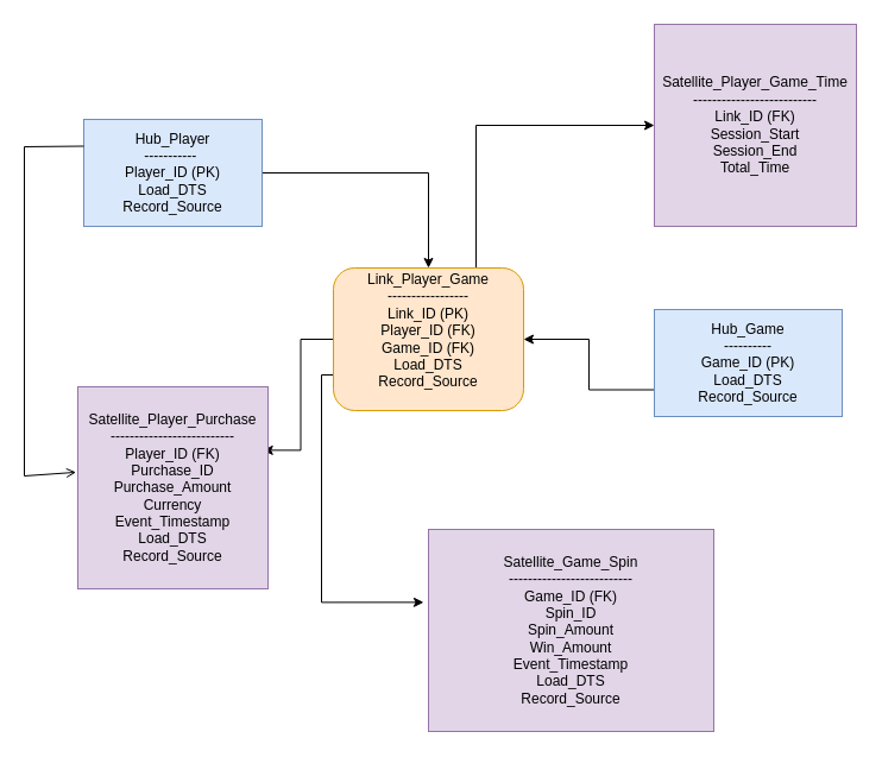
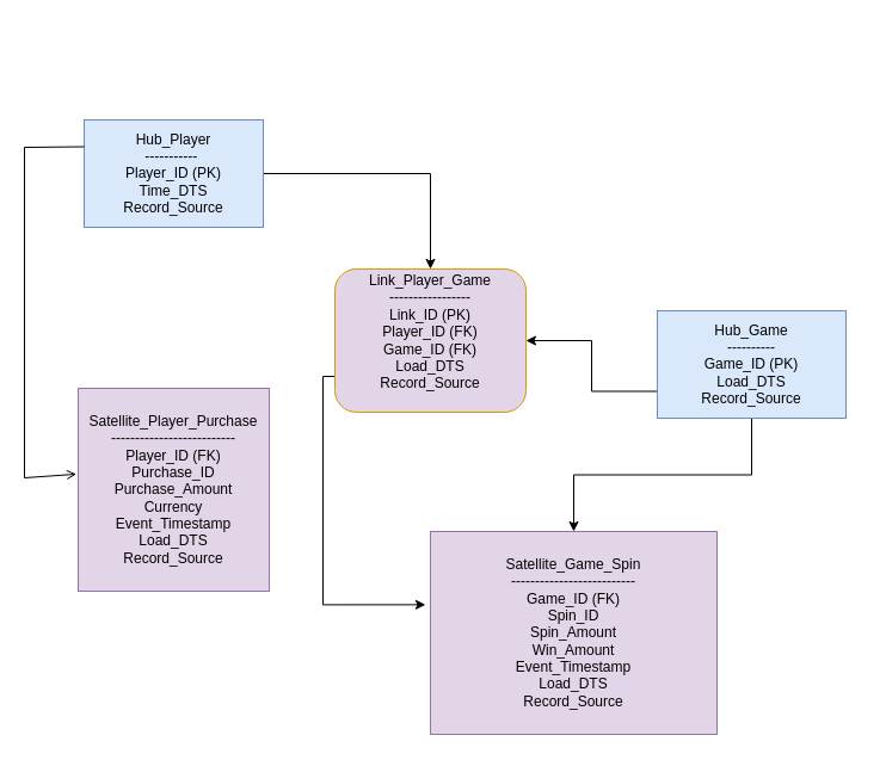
- <mxCell id="6" style="edgeStyle=orthogonalEdgeStyle;rounded=0;orthogonalLoop=1;jettySize=auto;html=1;exitX=0.75;exitY=0;exitDx=0;exitDy=0;entryX=0;entryY=0.5;entryDx=0;entryDy=0;" edge="1" parent="1" source="7" target="13"><mxGeometry relative="1" as="geometry" /></mxCell>
- <mxCell id="13" value="&lt;span class=&quot;hljs-section&quot;&gt;Satellite&lt;span class=&quot;hljs-emphasis&quot;&gt;_Player_Gam&lt;/span&gt;e_Time&lt;br&gt;--------------------------&lt;/span&gt;&lt;br&gt;&lt;span class=&quot;hljs-emphasis&quot;&gt;Link_ID (FK)&lt;br&gt;Session_Start&lt;/span&gt;&lt;br&gt;Session_End&lt;span class=&quot;hljs-emphasis&quot;&gt;&lt;br&gt;&lt;/span&gt;&lt;div&gt;Total_Time&lt;br&gt;&lt;/div&gt;" style="rounded=0;whiteSpace=wrap;html=1;fillColor=#e1d5e7;strokeColor=#9673a6;" vertex="1" parent="1"><mxGeometry x="550" y="20" width="170" height="170" as="geometry" /></mxCell>
- <mxCell id="3" value="Hub_Player&lt;div&gt;&lt;span class=&quot;hljs-emphasis&quot;&gt;-----------&amp;nbsp;&lt;/span&gt;&lt;/div&gt;&lt;div&gt;&lt;span class=&quot;hljs-emphasis&quot;&gt;Player_&lt;/span&gt;ID (PK)&lt;br/&gt;Load&lt;span class=&quot;hljs-emphasis&quot;&gt;_DTS&lt;br/&gt;Record_&lt;/span&gt;Source&lt;/div&gt;" style="rounded=0;whiteSpace=wrap;html=1;fillColor=#dae8fc;strokeColor=#6c8ebf;gradientColor=none;fillStyle=auto;" vertex="1" parent="1"><mxGeometry x="70" y="100" width="150" height="90" as="geometry" /></mxCell>
+ <mxCell id="3" value="Hub_Player&lt;div&gt;&lt;span class=&quot;hljs-emphasis&quot;&gt;-----------&amp;nbsp;&lt;/span&gt;&lt;/div&gt;&lt;div&gt;&lt;span class=&quot;hljs-emphasis&quot;&gt;Player_&lt;/span&gt;ID (PK)&lt;br/&gt;Time&lt;span class=&quot;hljs-emphasis&quot;&gt;_DTS&lt;br/&gt;Record_&lt;/span&gt;Source&lt;/div&gt;" style="rounded=0;whiteSpace=wrap;html=1;fillColor=#dae8fc;strokeColor=#6c8ebf;gradientColor=none;fillStyle=auto;" vertex="1" parent="1"><mxGeometry x="70" y="100" width="150" height="90" as="geometry" /></mxCell>
- <mxCell id="7" value="&#10;&lt;span class=&quot;hljs-section&quot;&gt;Link&lt;span class=&quot;hljs-emphasis&quot;&gt;_Player_&lt;/span&gt;Game&#10;-----------------&lt;/span&gt;&#10;Link&lt;span class=&quot;hljs-emphasis&quot;&gt;_ID (PK)&#10;Player_&lt;/span&gt;ID (FK)&#10;Game&lt;span class=&quot;hljs-emphasis&quot;&gt;_ID (FK)&#10;Load_&lt;/span&gt;DTS&#10;Record&lt;span class=&quot;hljs-emphasis&quot;&gt;_Source&lt;/span&gt;&#10;&#10;" style="rounded=1;whiteSpace=wrap;html=1;glass=0;fillColor=#ffe6cc;strokeColor=#d79b00;" vertex="1" parent="1"><mxGeometry x="280" y="225" width="160" height="120" as="geometry" /></mxCell>
+ <mxCell id="7" value="&#10;&lt;span class=&quot;hljs-section&quot;&gt;Link&lt;span class=&quot;hljs-emphasis&quot;&gt;_Player_&lt;/span&gt;Game&#10;-----------------&lt;/span&gt;&#10;Link&lt;span class=&quot;hljs-emphasis&quot;&gt;_ID (PK)&#10;Player_&lt;/span&gt;ID (FK)&#10;Game&lt;span class=&quot;hljs-emphasis&quot;&gt;_ID (FK)&#10;Load_&lt;/span&gt;DTS&#10;Record&lt;span class=&quot;hljs-emphasis&quot;&gt;_Source&lt;/span&gt;&#10;&#10;" style="rounded=1;whiteSpace=wrap;html=1;glass=0;fillColor=#e1d5e7;strokeColor=#d79b00;" vertex="1" parent="1"><mxGeometry x="280" y="225" width="160" height="120" as="geometry" /></mxCell>
- <mxCell id="5" style="edgeStyle=orthogonalEdgeStyle;rounded=0;orthogonalLoop=1;jettySize=auto;html=1;exitX=0;exitY=0.5;exitDx=0;exitDy=0;entryX=0.973;entryY=0.314;entryDx=0;entryDy=0;entryPerimeter=0;" edge="1" parent="1" source="7" target="8"><mxGeometry relative="1" as="geometry"><mxPoint x="230" y="375" as="targetPoint" /></mxGeometry></mxCell>
+ <mxCell id="10" style="edgeStyle=orthogonalEdgeStyle;rounded=0;orthogonalLoop=1;jettySize=auto;html=1;exitX=0.5;exitY=1;exitDx=0;exitDy=0;" edge="1" parent="1" source="11" target="12"><mxGeometry relative="1" as="geometry" /></mxCell>
